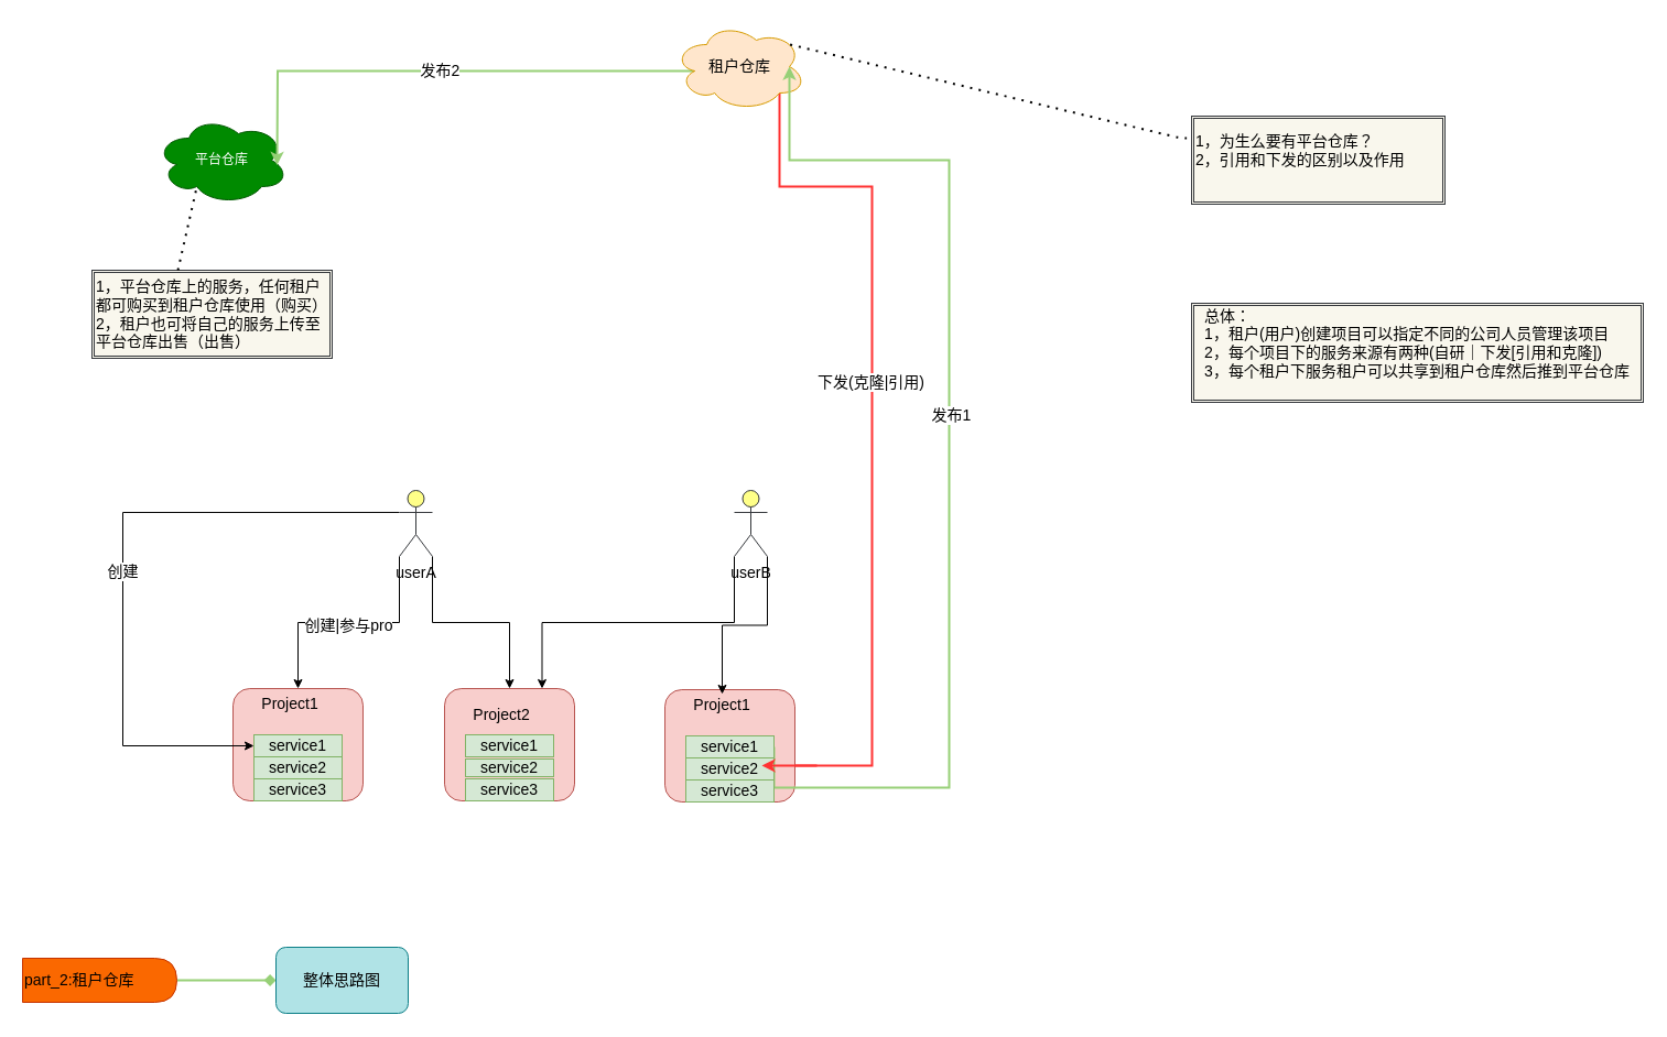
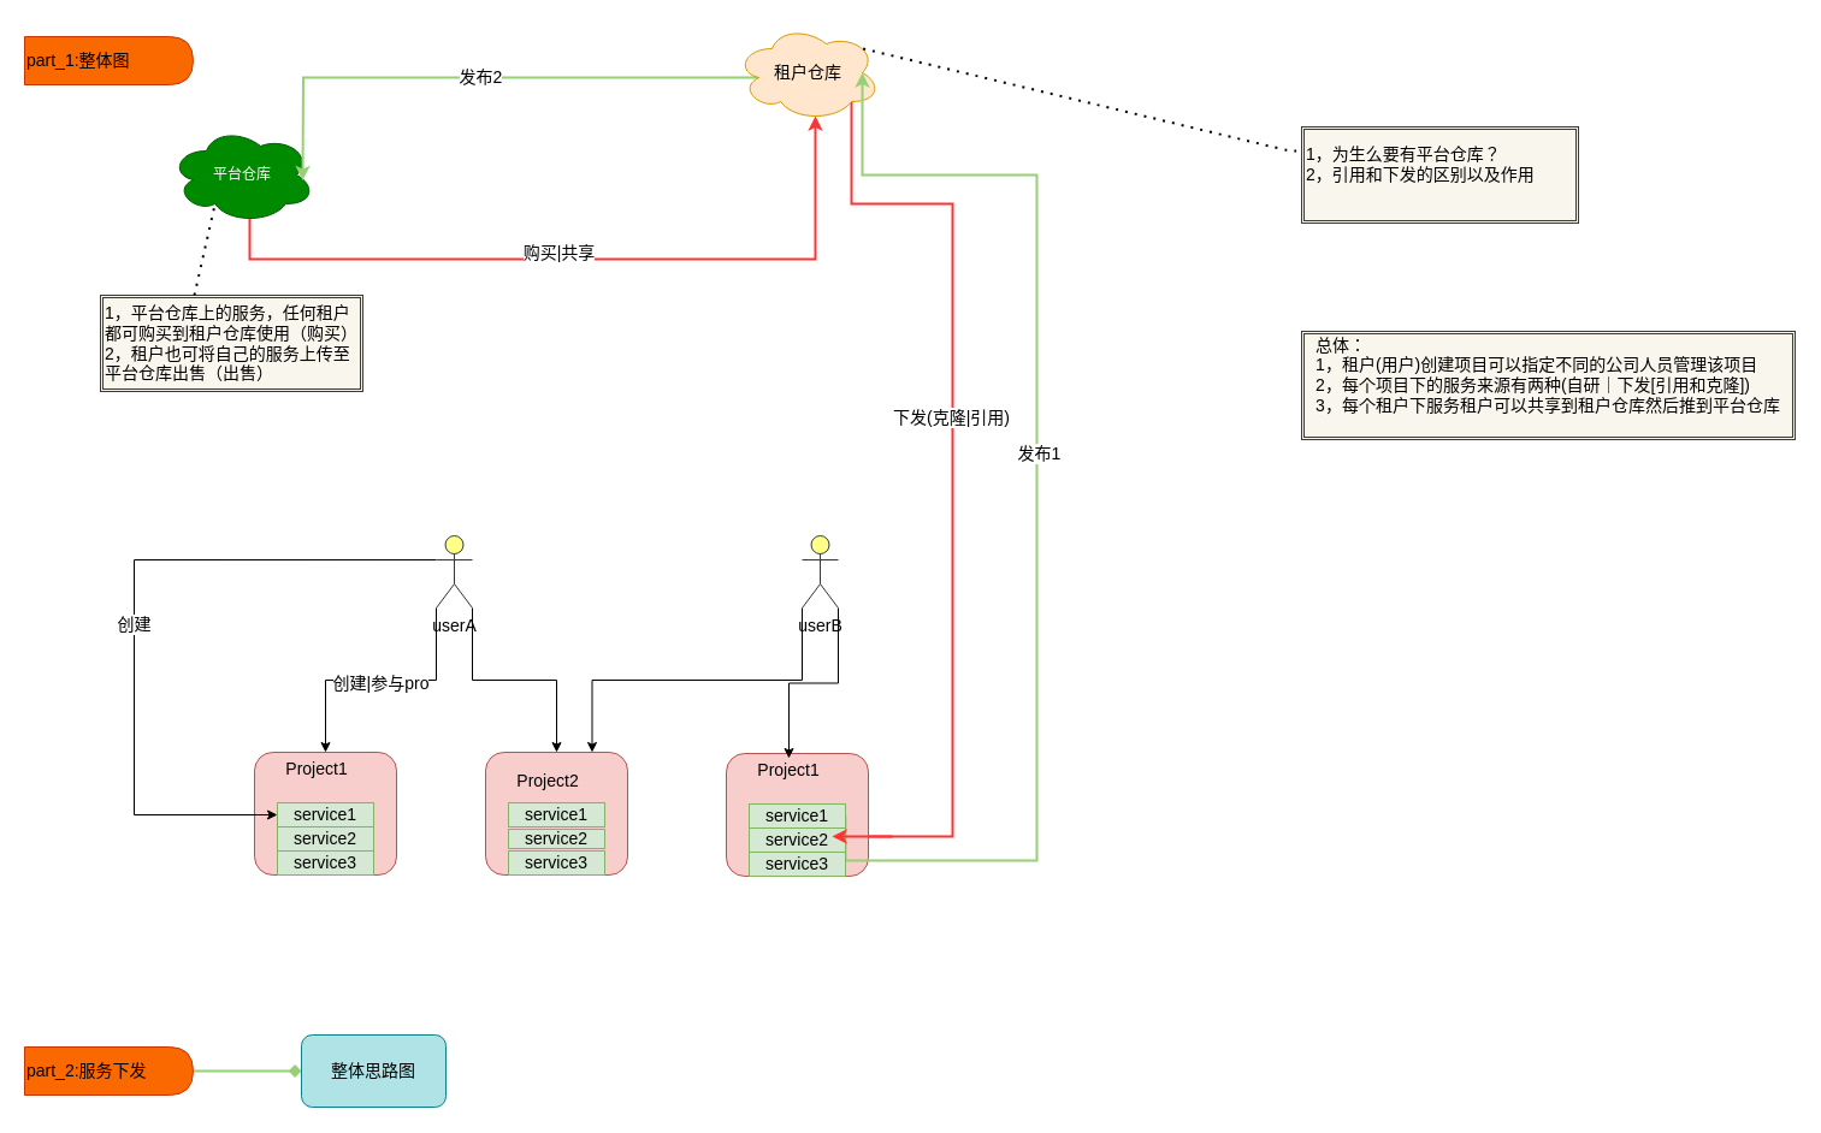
+ <mxCell id="42" value="&lt;font color=&quot;#000000&quot;&gt;part_1:整体图&lt;/font&gt;" style="shape=delay;whiteSpace=wrap;html=1;fontSize=14;fontColor=#000000;align=left;fillColor=#fa6800;strokeColor=#C73500;" vertex="1" parent="1"><mxGeometry y="30" width="140" height="40" as="geometry" x="20" /></mxCell>
+ <mxCell id="2" style="edgeStyle=orthogonalEdgeStyle;rounded=0;orthogonalLoop=1;jettySize=auto;html=1;exitX=0.55;exitY=0.95;exitDx=0;exitDy=0;exitPerimeter=0;entryX=0.55;entryY=0.95;entryDx=0;entryDy=0;entryPerimeter=0;fontSize=14;fontColor=#33FF33;strokeWidth=2;strokeColor=#FF3333;" edge="1" parent="1" source="4" target="9"><mxGeometry relative="1" as="geometry"><Array as="points"><mxPoint x="207" y="215" /><mxPoint x="677" y="215" /></Array></mxGeometry></mxCell>
+ <mxCell id="3" value="&lt;font color=&quot;#000000&quot;&gt;购买|共享&lt;/font&gt;" style="edgeLabel;html=1;align=center;verticalAlign=middle;resizable=0;points=[];fontSize=14;fontColor=#33FF33;" vertex="1" connectable="0" parent="2"><mxGeometry x="-0.07" y="6" relative="1" as="geometry"><mxPoint as="offset" /></mxGeometry></mxCell>
- <mxCell id="44" value="&lt;font color=&quot;#000000&quot;&gt;part_2:租户仓库&lt;/font&gt;" style="shape=delay;whiteSpace=wrap;html=1;fontSize=14;fontColor=#000000;align=left;fillColor=#fa6800;strokeColor=#C73500;" vertex="1" parent="1"><mxGeometry y="870" width="140" height="40" as="geometry" x="20" /></mxCell>
+ <mxCell id="44" value="&lt;font color=&quot;#000000&quot;&gt;part_2:服务下发&lt;/font&gt;" style="shape=delay;whiteSpace=wrap;html=1;fontSize=14;fontColor=#000000;align=left;fillColor=#fa6800;strokeColor=#C73500;" vertex="1" parent="1"><mxGeometry y="870" width="140" height="40" as="geometry" x="20" /></mxCell>
